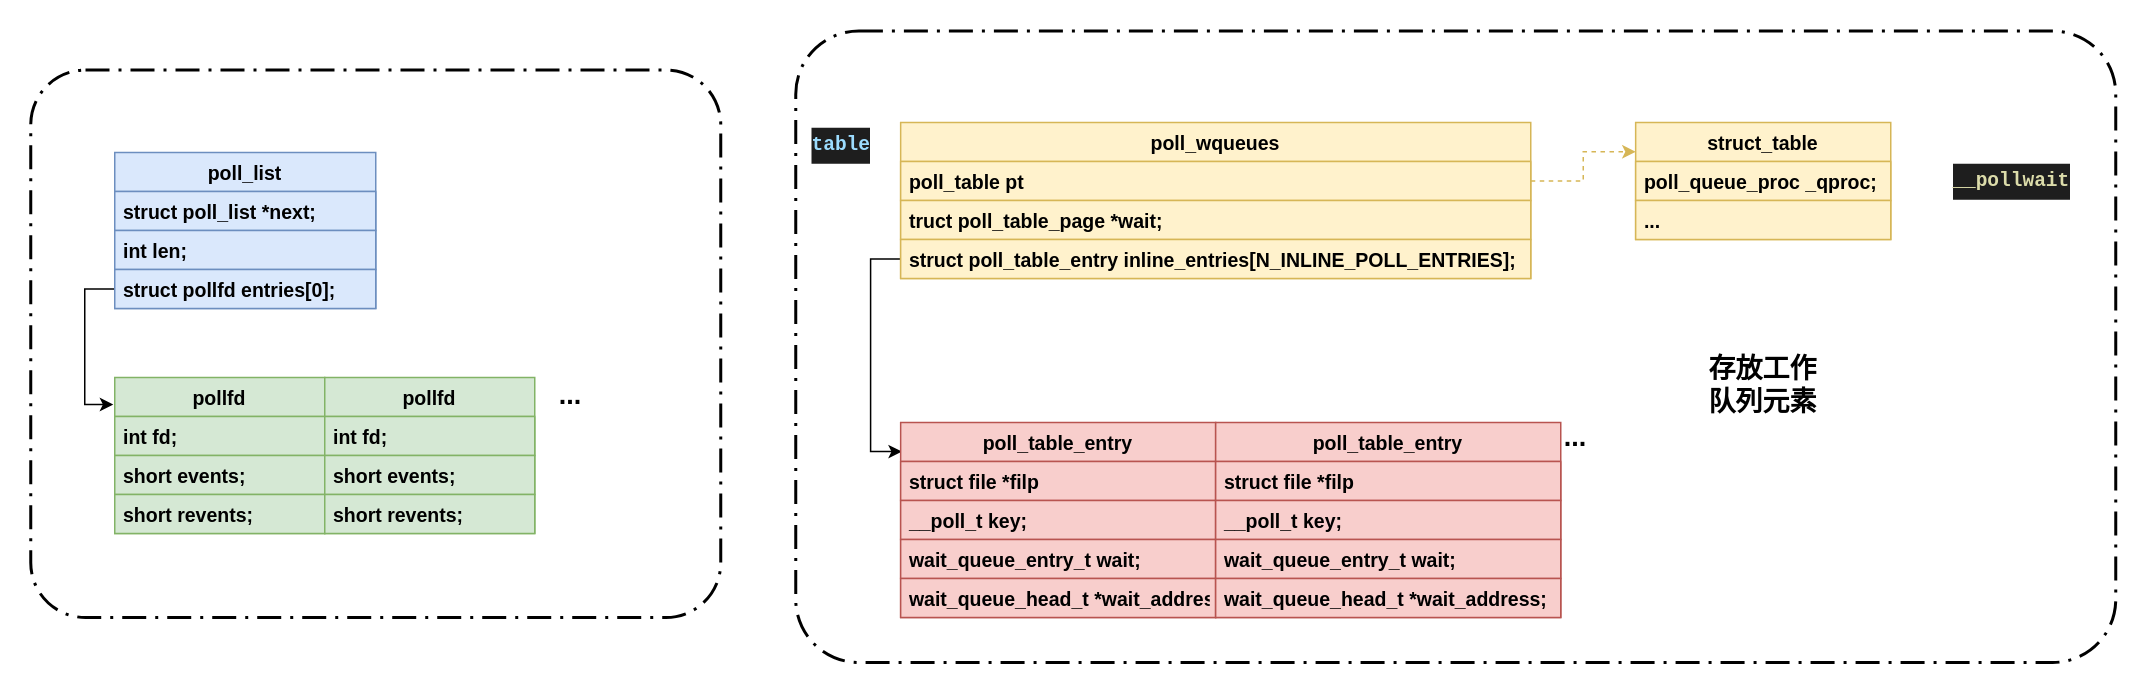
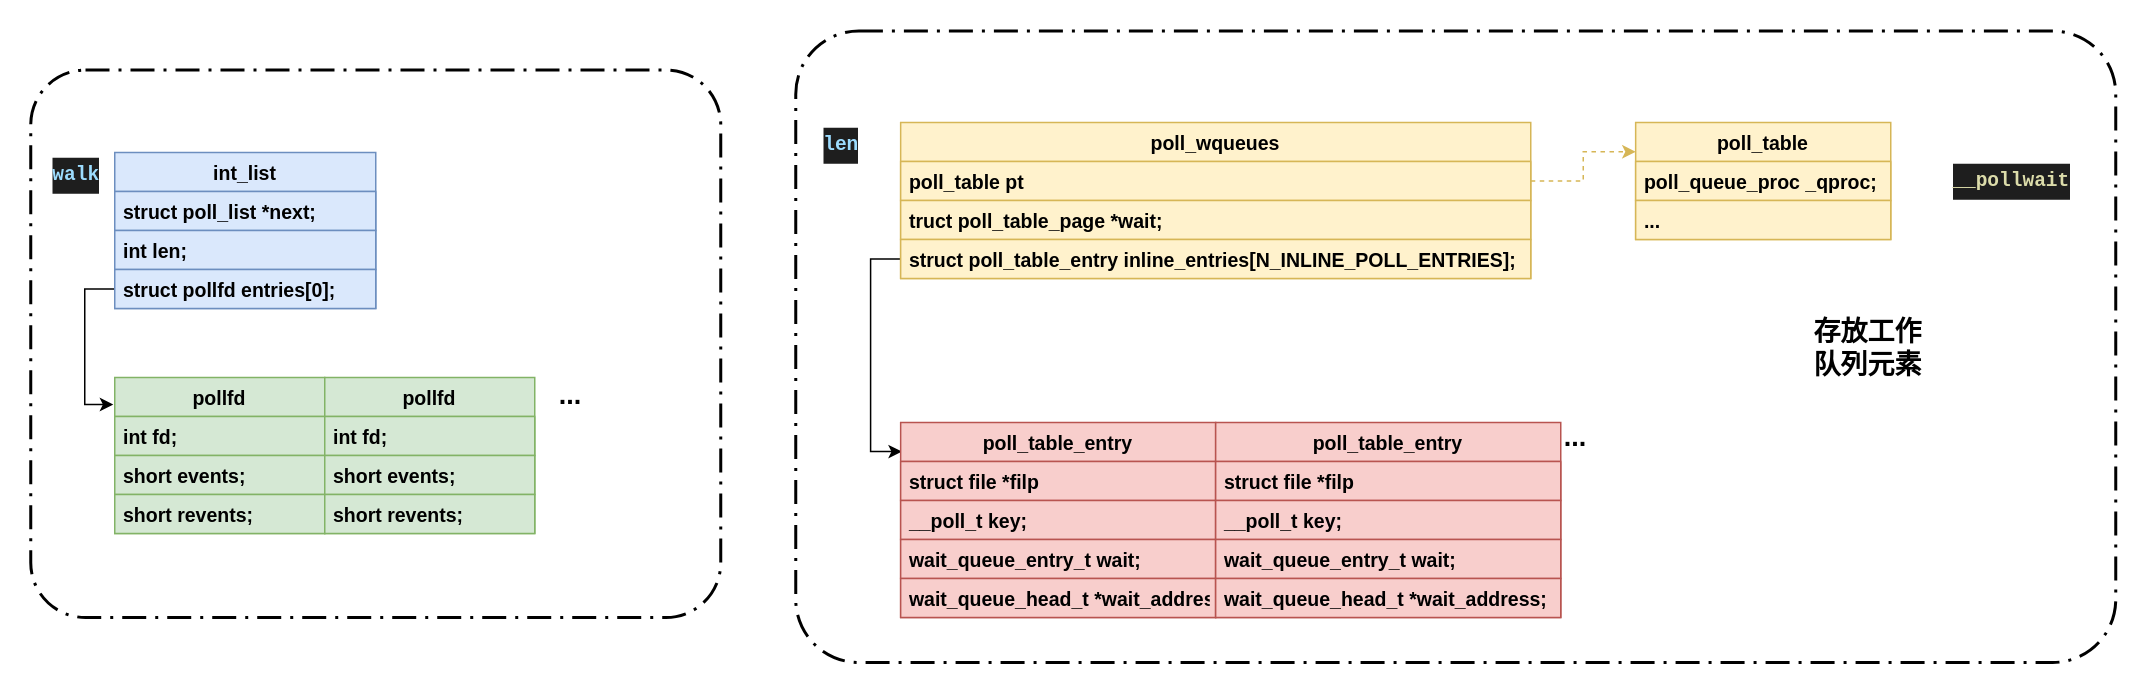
- <mxCell id="29" value="struct_table" style="swimlane;fontStyle=1;childLayout=stackLayout;horizontal=1;startSize=26;fillColor=#fff2cc;horizontalStack=0;resizeParent=1;resizeParentMax=0;resizeLast=0;collapsible=1;marginBottom=0;strokeColor=#d6b656;fontSize=13;" vertex="1" parent="1"><mxGeometry x="1089.94" y="81" width="170.06" height="78" as="geometry" /></mxCell>
+ <mxCell id="29" value="poll_table" style="swimlane;fontStyle=1;childLayout=stackLayout;horizontal=1;startSize=26;fillColor=#fff2cc;horizontalStack=0;resizeParent=1;resizeParentMax=0;resizeLast=0;collapsible=1;marginBottom=0;strokeColor=#d6b656;fontSize=13;" vertex="1" parent="1"><mxGeometry x="1089.94" y="81" width="170.06" height="78" as="geometry" /></mxCell>
- <mxCell id="12" value="&lt;div style=&quot;color: rgb(212, 212, 212); background-color: rgb(30, 30, 30); font-family: consolas, &amp;quot;courier new&amp;quot;, monospace; font-size: 13px; line-height: 24px;&quot;&gt;&lt;span style=&quot;color: rgb(156, 220, 254); font-size: 13px;&quot;&gt;table&lt;/span&gt;&lt;/div&gt;" style="text;html=1;align=center;verticalAlign=middle;resizable=0;points=[];autosize=1;fontSize=13;fontStyle=1" vertex="1" parent="1"><mxGeometry x="535" y="81" width="50" height="30" as="geometry" /></mxCell>
+ <mxCell id="12" value="&lt;div style=&quot;color: rgb(212, 212, 212); background-color: rgb(30, 30, 30); font-family: consolas, &amp;quot;courier new&amp;quot;, monospace; font-size: 13px; line-height: 24px;&quot;&gt;&lt;span style=&quot;color: rgb(156, 220, 254); font-size: 13px;&quot;&gt;len&lt;/span&gt;&lt;/div&gt;" style="text;html=1;align=center;verticalAlign=middle;resizable=0;points=[];autosize=1;fontSize=13;fontStyle=1" vertex="1" parent="1"><mxGeometry x="535" y="81" width="50" height="30" as="geometry" /></mxCell>
- <mxCell id="13" value="poll_list" style="swimlane;fontStyle=1;childLayout=stackLayout;horizontal=1;startSize=26;fillColor=#dae8fc;horizontalStack=0;resizeParent=1;resizeParentMax=0;resizeLast=0;collapsible=1;marginBottom=0;strokeColor=#6c8ebf;fontSize=13;" vertex="1" parent="1"><mxGeometry x="76" y="101" width="174" height="104" as="geometry" /></mxCell>
+ <mxCell id="13" value="int_list" style="swimlane;fontStyle=1;childLayout=stackLayout;horizontal=1;startSize=26;fillColor=#dae8fc;horizontalStack=0;resizeParent=1;resizeParentMax=0;resizeLast=0;collapsible=1;marginBottom=0;strokeColor=#6c8ebf;fontSize=13;" vertex="1" parent="1"><mxGeometry x="76" y="101" width="174" height="104" as="geometry" /></mxCell>
+ <mxCell id="5" value="&lt;div style=&quot;color: rgb(212, 212, 212); background-color: rgb(30, 30, 30); font-family: consolas, &amp;quot;courier new&amp;quot;, monospace; font-size: 13px; line-height: 24px;&quot;&gt;&lt;span style=&quot;color: rgb(156, 220, 254); font-size: 13px;&quot;&gt;walk&lt;/span&gt;&lt;/div&gt;" style="text;html=1;align=center;verticalAlign=middle;resizable=0;points=[];autosize=1;fontStyle=1;fontSize=13;" vertex="1" parent="1"><mxGeometry x="30" y="101" width="40" height="30" as="geometry" /></mxCell>
- <mxCell id="42" value="&lt;span style=&quot;font-size: 18px&quot;&gt;&lt;b&gt;存放工作队列元素&lt;/b&gt;&lt;/span&gt;" style="text;html=1;strokeColor=none;fillColor=none;align=center;verticalAlign=middle;whiteSpace=wrap;rounded=0;fontSize=15;" vertex="1" parent="1"><mxGeometry x="1130" y="233" width="90" height="48" as="geometry" /></mxCell>
+ <mxCell id="42" value="&lt;span style=&quot;font-size: 18px&quot;&gt;&lt;b&gt;存放工作队列元素&lt;/b&gt;&lt;/span&gt;" style="text;html=1;strokeColor=none;fillColor=none;align=center;verticalAlign=middle;whiteSpace=wrap;rounded=0;fontSize=15;" vertex="1" parent="1"><mxGeometry x="1200" y="208" width="90" height="48" as="geometry" /></mxCell>
